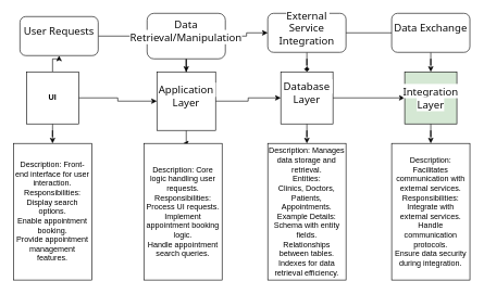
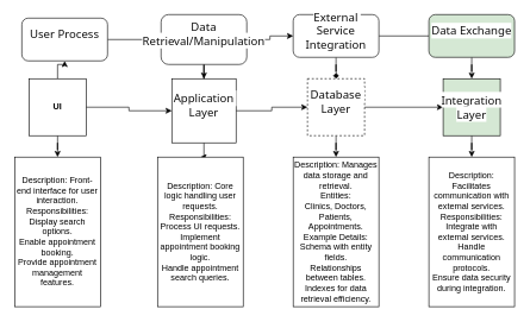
- <mxCell id="27" value="&#10;&lt;span style=&quot;color: rgb(13, 13, 13); font-family: Söhne, ui-sans-serif, system-ui, -apple-system, &amp;quot;Segoe UI&amp;quot;, Roboto, Ubuntu, Cantarell, &amp;quot;Noto Sans&amp;quot;, sans-serif, &amp;quot;Helvetica Neue&amp;quot;, Arial, &amp;quot;Apple Color Emoji&amp;quot;, &amp;quot;Segoe UI Emoji&amp;quot;, &amp;quot;Segoe UI Symbol&amp;quot;, &amp;quot;Noto Color Emoji&amp;quot;; font-size: 16px; font-style: normal; font-variant-ligatures: normal; font-variant-caps: normal; font-weight: 400; letter-spacing: normal; orphans: 2; text-align: left; text-indent: 0px; text-transform: none; widows: 2; word-spacing: 0px; -webkit-text-stroke-width: 0px; white-space: pre-wrap; background-color: rgb(255, 255, 255); text-decoration-thickness: initial; text-decoration-style: initial; text-decoration-color: initial; display: inline !important; float: none;&quot;&gt;Data Exchange&lt;/span&gt;&#10;&#10;" style="rounded=1;whiteSpace=wrap;html=1;" vertex="1" parent="1"><mxGeometry x="600" y="20" width="120" height="60" as="geometry" /></mxCell>
+ <mxCell id="27" value="&#10;&lt;span style=&quot;color: rgb(13, 13, 13); font-family: Söhne, ui-sans-serif, system-ui, -apple-system, &amp;quot;Segoe UI&amp;quot;, Roboto, Ubuntu, Cantarell, &amp;quot;Noto Sans&amp;quot;, sans-serif, &amp;quot;Helvetica Neue&amp;quot;, Arial, &amp;quot;Apple Color Emoji&amp;quot;, &amp;quot;Segoe UI Emoji&amp;quot;, &amp;quot;Segoe UI Symbol&amp;quot;, &amp;quot;Noto Color Emoji&amp;quot;; font-size: 16px; font-style: normal; font-variant-ligatures: normal; font-variant-caps: normal; font-weight: 400; letter-spacing: normal; orphans: 2; text-align: left; text-indent: 0px; text-transform: none; widows: 2; word-spacing: 0px; -webkit-text-stroke-width: 0px; white-space: pre-wrap; background-color: rgb(255, 255, 255); text-decoration-thickness: initial; text-decoration-style: initial; text-decoration-color: initial; display: inline !important; float: none;&quot;&gt;Data Exchange&lt;/span&gt;&#10;&#10;" style="rounded=1;whiteSpace=wrap;html=1;fillColor=#d5e8d4;" vertex="1" parent="1"><mxGeometry x="600" y="20" width="120" height="60" as="geometry" /></mxCell>
- <mxCell id="19" value="&#10;&lt;span style=&quot;color: rgb(13, 13, 13); font-family: Söhne, ui-sans-serif, system-ui, -apple-system, &amp;quot;Segoe UI&amp;quot;, Roboto, Ubuntu, Cantarell, &amp;quot;Noto Sans&amp;quot;, sans-serif, &amp;quot;Helvetica Neue&amp;quot;, Arial, &amp;quot;Apple Color Emoji&amp;quot;, &amp;quot;Segoe UI Emoji&amp;quot;, &amp;quot;Segoe UI Symbol&amp;quot;, &amp;quot;Noto Color Emoji&amp;quot;; font-size: 16px; font-style: normal; font-variant-ligatures: normal; font-variant-caps: normal; font-weight: 400; letter-spacing: normal; orphans: 2; text-align: left; text-indent: 0px; text-transform: none; widows: 2; word-spacing: 0px; -webkit-text-stroke-width: 0px; white-space: pre-wrap; background-color: rgb(255, 255, 255); text-decoration-thickness: initial; text-decoration-style: initial; text-decoration-color: initial; display: inline !important; float: none;&quot;&gt;User Requests&lt;/span&gt;&#10;&#10;" style="rounded=1;whiteSpace=wrap;html=1;" vertex="1" parent="1"><mxGeometry x="30" y="25" width="120" height="60" as="geometry" /></mxCell>
+ <mxCell id="19" value="&#10;&lt;span style=&quot;color: rgb(13, 13, 13); font-family: Söhne, ui-sans-serif, system-ui, -apple-system, &amp;quot;Segoe UI&amp;quot;, Roboto, Ubuntu, Cantarell, &amp;quot;Noto Sans&amp;quot;, sans-serif, &amp;quot;Helvetica Neue&amp;quot;, Arial, &amp;quot;Apple Color Emoji&amp;quot;, &amp;quot;Segoe UI Emoji&amp;quot;, &amp;quot;Segoe UI Symbol&amp;quot;, &amp;quot;Noto Color Emoji&amp;quot;; font-size: 16px; font-style: normal; font-variant-ligatures: normal; font-variant-caps: normal; font-weight: 400; letter-spacing: normal; orphans: 2; text-align: left; text-indent: 0px; text-transform: none; widows: 2; word-spacing: 0px; -webkit-text-stroke-width: 0px; white-space: pre-wrap; background-color: rgb(255, 255, 255); text-decoration-thickness: initial; text-decoration-style: initial; text-decoration-color: initial; display: inline !important; float: none;&quot;&gt;User Process&lt;/span&gt;&#10;&#10;" style="rounded=1;whiteSpace=wrap;html=1;" vertex="1" parent="1"><mxGeometry x="30" y="25" width="120" height="60" as="geometry" /></mxCell>
- <mxCell id="11" value="&#10;&lt;span style=&quot;color: rgb(13, 13, 13); font-family: Söhne, ui-sans-serif, system-ui, -apple-system, &amp;quot;Segoe UI&amp;quot;, Roboto, Ubuntu, Cantarell, &amp;quot;Noto Sans&amp;quot;, sans-serif, &amp;quot;Helvetica Neue&amp;quot;, Arial, &amp;quot;Apple Color Emoji&amp;quot;, &amp;quot;Segoe UI Emoji&amp;quot;, &amp;quot;Segoe UI Symbol&amp;quot;, &amp;quot;Noto Color Emoji&amp;quot;; font-size: 16px; font-style: normal; font-variant-ligatures: normal; font-variant-caps: normal; font-weight: 400; letter-spacing: normal; orphans: 2; text-align: left; text-indent: 0px; text-transform: none; widows: 2; word-spacing: 0px; -webkit-text-stroke-width: 0px; white-space: pre-wrap; background-color: rgb(255, 255, 255); text-decoration-thickness: initial; text-decoration-style: initial; text-decoration-color: initial; display: inline !important; float: none;&quot;&gt;Database Layer&lt;/span&gt;&#10;&#10;" style="whiteSpace=wrap;html=1;aspect=fixed;" vertex="1" parent="1"><mxGeometry x="430" y="110" width="80" height="80" as="geometry" /></mxCell>
+ <mxCell id="11" value="&#10;&lt;span style=&quot;color: rgb(13, 13, 13); font-family: Söhne, ui-sans-serif, system-ui, -apple-system, &amp;quot;Segoe UI&amp;quot;, Roboto, Ubuntu, Cantarell, &amp;quot;Noto Sans&amp;quot;, sans-serif, &amp;quot;Helvetica Neue&amp;quot;, Arial, &amp;quot;Apple Color Emoji&amp;quot;, &amp;quot;Segoe UI Emoji&amp;quot;, &amp;quot;Segoe UI Symbol&amp;quot;, &amp;quot;Noto Color Emoji&amp;quot;; font-size: 16px; font-style: normal; font-variant-ligatures: normal; font-variant-caps: normal; font-weight: 400; letter-spacing: normal; orphans: 2; text-align: left; text-indent: 0px; text-transform: none; widows: 2; word-spacing: 0px; -webkit-text-stroke-width: 0px; white-space: pre-wrap; background-color: rgb(255, 255, 255); text-decoration-thickness: initial; text-decoration-style: initial; text-decoration-color: initial; display: inline !important; float: none;&quot;&gt;Database Layer&lt;/span&gt;&#10;&#10;" style="whiteSpace=wrap;html=1;aspect=fixed;dashed=1;" vertex="1" parent="1"><mxGeometry x="430" y="110" width="80" height="80" as="geometry" /></mxCell>
